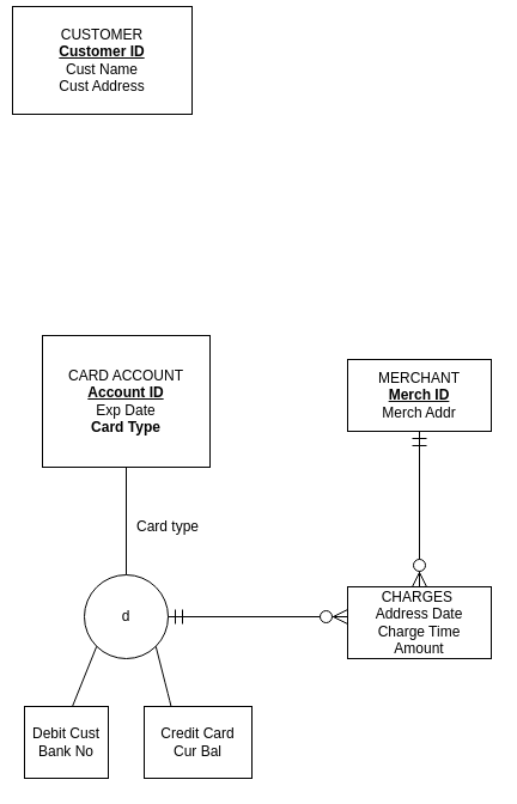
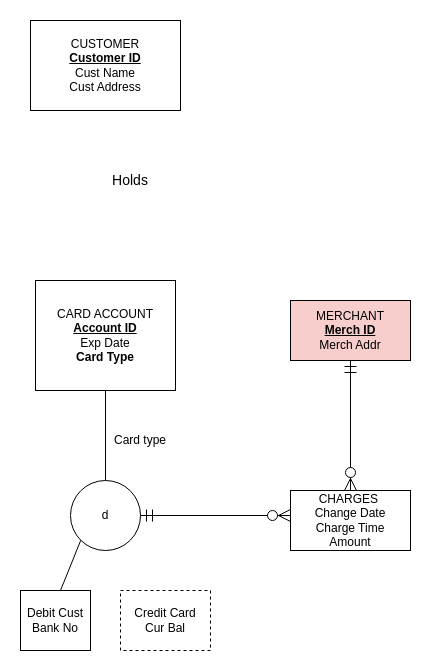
- <mxCell id="2" value="CUSTOMER&lt;br&gt;&lt;u style=&quot;font-weight: bold&quot;&gt;Customer ID&lt;/u&gt;&lt;br&gt;Cust Name&lt;br&gt;Cust Address" style="rounded=0;whiteSpace=wrap;html=1;" vertex="1" parent="1"><mxGeometry x="10" y="5" width="150" height="90" as="geometry" /></mxCell>
+ <mxCell id="2" value="CUSTOMER&lt;br&gt;&lt;u style=&quot;font-weight: bold&quot;&gt;Customer ID&lt;/u&gt;&lt;br&gt;Cust Name&lt;br&gt;Cust Address" style="rounded=0;whiteSpace=wrap;html=1;" vertex="1" parent="1"><mxGeometry x="30" y="20" width="150" height="90" as="geometry" /></mxCell>
+ <mxCell id="4" value="&lt;font style=&quot;font-size: 14px&quot;&gt;Holds&lt;/font&gt;" style="text;html=1;strokeColor=none;fillColor=none;align=center;verticalAlign=middle;whiteSpace=wrap;rounded=0;" vertex="1" parent="1"><mxGeometry x="110" y="170" width="40" height="20" as="geometry" /></mxCell>
- <mxCell id="15" value="MERCHANT&lt;br&gt;&lt;u style=&quot;font-weight: bold&quot;&gt;Merch ID&lt;/u&gt;&lt;br&gt;Merch Addr" style="rounded=0;whiteSpace=wrap;html=1;" vertex="1" parent="1"><mxGeometry x="290" y="300" width="120" height="60" as="geometry" /></mxCell>
+ <mxCell id="15" value="MERCHANT&lt;br&gt;&lt;u style=&quot;font-weight: bold&quot;&gt;Merch ID&lt;/u&gt;&lt;br&gt;Merch Addr" style="rounded=0;whiteSpace=wrap;html=1;fillColor=#f8cecc;" vertex="1" parent="1"><mxGeometry x="290" y="300" width="120" height="60" as="geometry" /></mxCell>
- <mxCell id="13" value="CHARGES&amp;nbsp;&lt;br&gt;Address Date&lt;br&gt;Charge Time&lt;br&gt;Amount" style="rounded=0;whiteSpace=wrap;html=1;" vertex="1" parent="1"><mxGeometry x="290" y="490" width="120" height="60" as="geometry" /></mxCell>
+ <mxCell id="13" value="CHARGES&amp;nbsp;&lt;br&gt;Change Date&lt;br&gt;Charge Time&lt;br&gt;Amount" style="rounded=0;whiteSpace=wrap;html=1;" vertex="1" parent="1"><mxGeometry x="290" y="490" width="120" height="60" as="geometry" /></mxCell>
- <mxCell id="8" value="" style="endArrow=none;html=1;entryX=1;entryY=1;entryDx=0;entryDy=0;exitX=0.25;exitY=0;exitDx=0;exitDy=0;" edge="1" parent="1" source="10" target="6"><mxGeometry width="50" height="50" relative="1" as="geometry"><mxPoint x="140" y="600" as="sourcePoint" /><mxPoint x="120" y="550" as="targetPoint" /><Array as="points"><mxPoint x="140" y="580" /></Array></mxGeometry></mxCell>
- <mxCell id="10" value="Credit Card&lt;br&gt;Cur Bal" style="rounded=0;whiteSpace=wrap;html=1;" vertex="1" parent="1"><mxGeometry x="120" y="590" width="90" height="60" as="geometry" /></mxCell>
+ <mxCell id="10" value="Credit Card&lt;br&gt;Cur Bal" style="rounded=0;whiteSpace=wrap;html=1;dashed=1;" vertex="1" parent="1"><mxGeometry x="120" y="590" width="90" height="60" as="geometry" /></mxCell>
